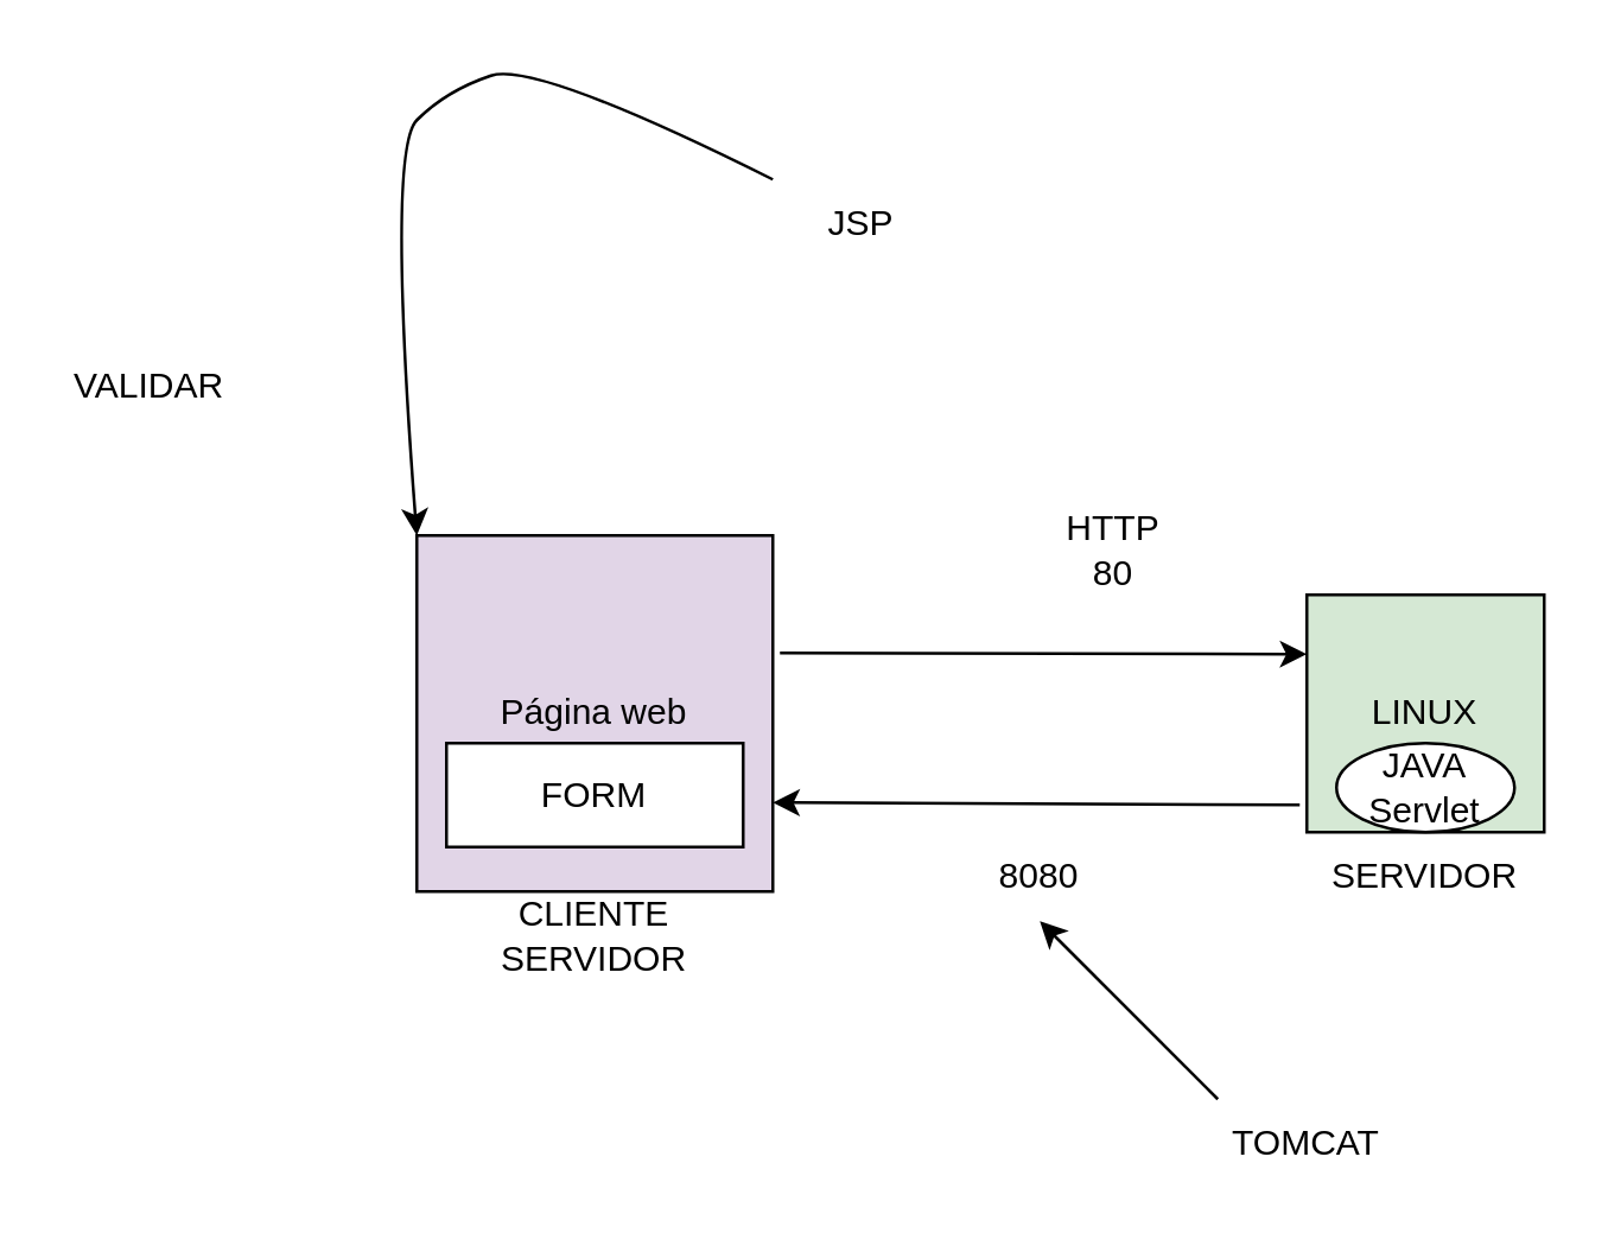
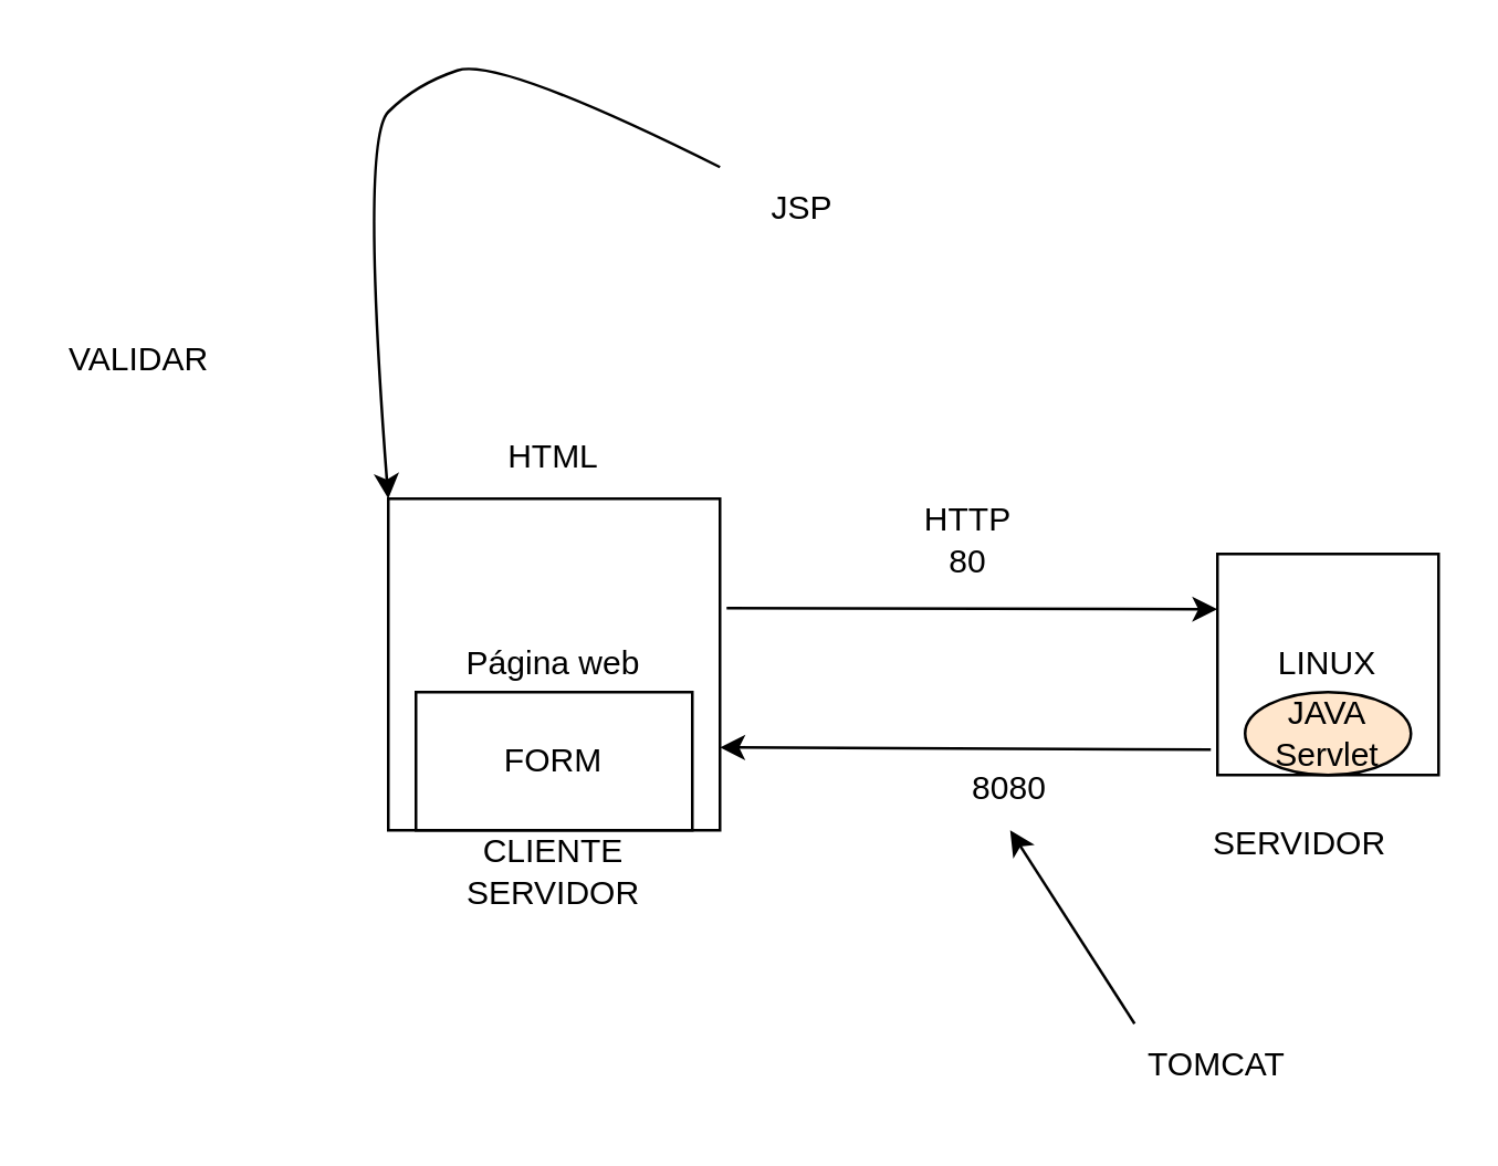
+ <mxCell id="13" value="HTML" style="text;html=1;strokeColor=none;fillColor=none;align=center;verticalAlign=middle;whiteSpace=wrap;rounded=0;" vertex="1" parent="1"><mxGeometry x="170" y="150" width="60" height="30" as="geometry" /></mxCell>
- <mxCell id="7" value="HTTP&lt;br&gt;80" style="text;html=1;strokeColor=none;fillColor=none;align=center;verticalAlign=middle;whiteSpace=wrap;rounded=0;" vertex="1" parent="1"><mxGeometry x="345" y="170" width="60" height="30" as="geometry" /></mxCell>
+ <mxCell id="7" value="HTTP&lt;br&gt;80" style="text;html=1;strokeColor=none;fillColor=none;align=center;verticalAlign=middle;whiteSpace=wrap;rounded=0;" vertex="1" parent="1"><mxGeometry x="320" y="180" width="60" height="30" as="geometry" /></mxCell>
- <mxCell id="2" value="Página web" style="whiteSpace=wrap;html=1;aspect=fixed;fillColor=#e1d5e7;" vertex="1" parent="1"><mxGeometry x="140" y="180" width="120" height="120" as="geometry" /></mxCell>
+ <mxCell id="2" value="Página web" style="whiteSpace=wrap;html=1;aspect=fixed;" vertex="1" parent="1"><mxGeometry x="140" y="180" width="120" height="120" as="geometry" /></mxCell>
- <mxCell id="3" value="LINUX" style="whiteSpace=wrap;html=1;aspect=fixed;fillColor=#d5e8d4;" vertex="1" parent="1"><mxGeometry x="440" y="200" width="80" height="80" as="geometry" /></mxCell>
+ <mxCell id="3" value="LINUX" style="whiteSpace=wrap;html=1;aspect=fixed;" vertex="1" parent="1"><mxGeometry x="440" y="200" width="80" height="80" as="geometry" /></mxCell>
- <mxCell id="17" value="JAVA&lt;br&gt;Servlet" style="ellipse;whiteSpace=wrap;html=1;" vertex="1" parent="1"><mxGeometry x="450" y="250" width="60" height="30" as="geometry" /></mxCell>
+ <mxCell id="17" value="JAVA&lt;br&gt;Servlet" style="ellipse;whiteSpace=wrap;html=1;fillColor=#ffe6cc;" vertex="1" parent="1"><mxGeometry x="450" y="250" width="60" height="30" as="geometry" /></mxCell>
- <mxCell id="4" value="FORM" style="rounded=0;whiteSpace=wrap;html=1;" vertex="1" parent="1"><mxGeometry x="150" y="250" width="100" height="35" as="geometry" /></mxCell>
+ <mxCell id="4" value="FORM" style="rounded=0;whiteSpace=wrap;html=1;" vertex="1" parent="1"><mxGeometry x="150" y="250" width="100" height="50" as="geometry" /></mxCell>
- <mxCell id="8" value="8080" style="text;html=1;strokeColor=none;fillColor=none;align=center;verticalAlign=middle;whiteSpace=wrap;rounded=0;" vertex="1" parent="1"><mxGeometry x="320" y="280" width="60" height="30" as="geometry" /></mxCell>
+ <mxCell id="8" value="8080" style="text;html=1;strokeColor=none;fillColor=none;align=center;verticalAlign=middle;whiteSpace=wrap;rounded=0;" vertex="1" parent="1"><mxGeometry x="335" y="270" width="60" height="30" as="geometry" /></mxCell>
- <mxCell id="10" value="SERVIDOR" style="text;html=1;strokeColor=none;fillColor=none;align=center;verticalAlign=middle;whiteSpace=wrap;rounded=0;" vertex="1" parent="1"><mxGeometry x="450" y="280" width="60" height="30" as="geometry" /></mxCell>
+ <mxCell id="10" value="SERVIDOR" style="text;html=1;strokeColor=none;fillColor=none;align=center;verticalAlign=middle;whiteSpace=wrap;rounded=0;" vertex="1" parent="1"><mxGeometry x="440" y="290" width="60" height="30" as="geometry" /></mxCell>
